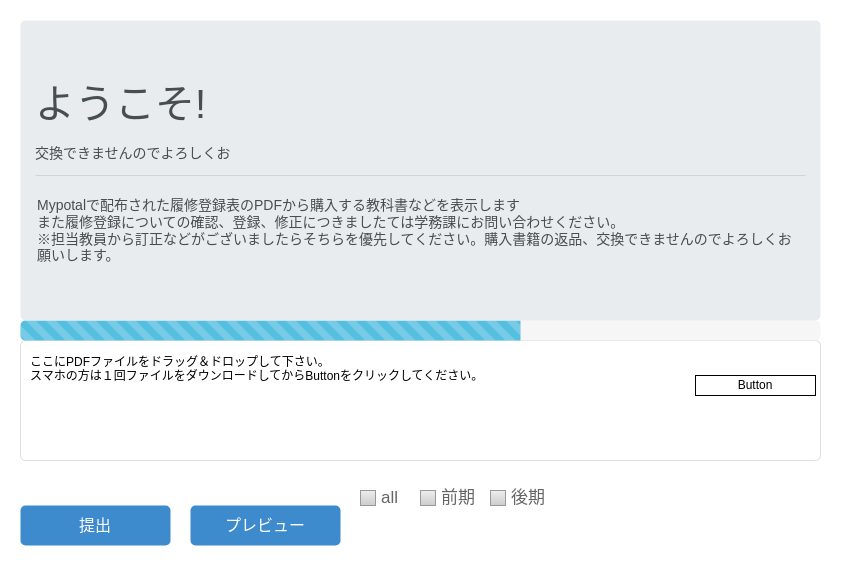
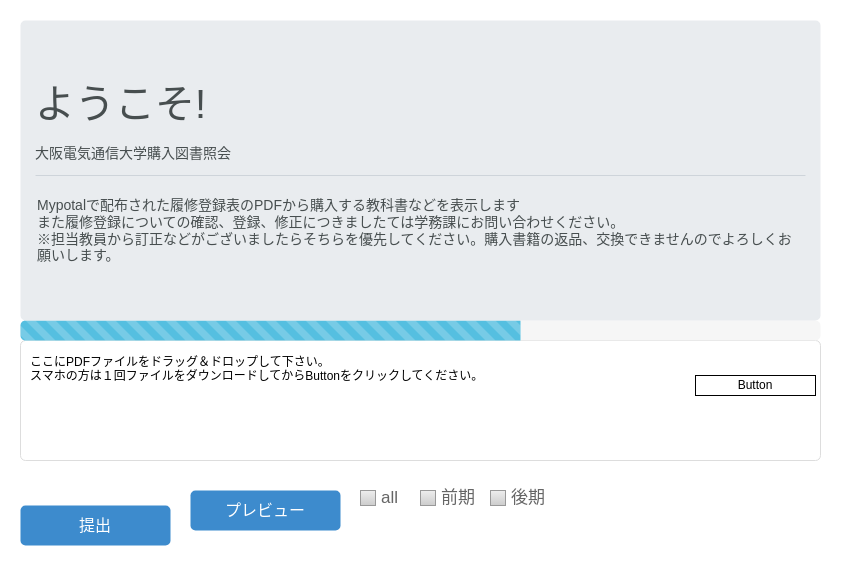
- <mxCell id="7" value="&lt;font style=&quot;font-size: 40px&quot;&gt;ようこそ!&lt;/font&gt;&lt;br&gt;&lt;br&gt;交換できませんのでよろしくお" style="html=1;shadow=0;dashed=0;shape=mxgraph.bootstrap.rrect;rSize=5;strokeColor=none;html=1;whiteSpace=wrap;fillColor=#E9ECEF;fontColor=#474E4F;align=left;spacing=15;fontSize=14;verticalAlign=top;spacingTop=40;" parent="1" vertex="1"><mxGeometry x="20" y="20" width="800" height="300" as="geometry" /></mxCell>
+ <mxCell id="7" value="&lt;font style=&quot;font-size: 40px&quot;&gt;ようこそ!&lt;/font&gt;&lt;br&gt;&lt;br&gt;大阪電気通信大学購入図書照会" style="html=1;shadow=0;dashed=0;shape=mxgraph.bootstrap.rrect;rSize=5;strokeColor=none;html=1;whiteSpace=wrap;fillColor=#E9ECEF;fontColor=#474E4F;align=left;spacing=15;fontSize=14;verticalAlign=top;spacingTop=40;" parent="1" vertex="1"><mxGeometry x="20" y="20" width="800" height="300" as="geometry" /></mxCell>
- <mxCell id="12" value="プレビュー" style="html=1;shadow=0;dashed=0;shape=mxgraph.bootstrap.rrect;align=center;rSize=5;strokeColor=none;fillColor=#3D8BCD;fontColor=#ffffff;fontSize=16;whiteSpace=wrap;rounded=0;" parent="1" vertex="1"><mxGeometry x="190" y="505" width="150" height="40" as="geometry" /></mxCell>
+ <mxCell id="12" value="プレビュー" style="html=1;shadow=0;dashed=0;shape=mxgraph.bootstrap.rrect;align=center;rSize=5;strokeColor=none;fillColor=#3D8BCD;fontColor=#ffffff;fontSize=16;whiteSpace=wrap;rounded=0;" parent="1" vertex="1"><mxGeometry x="190" y="490" width="150" height="40" as="geometry" /></mxCell>
